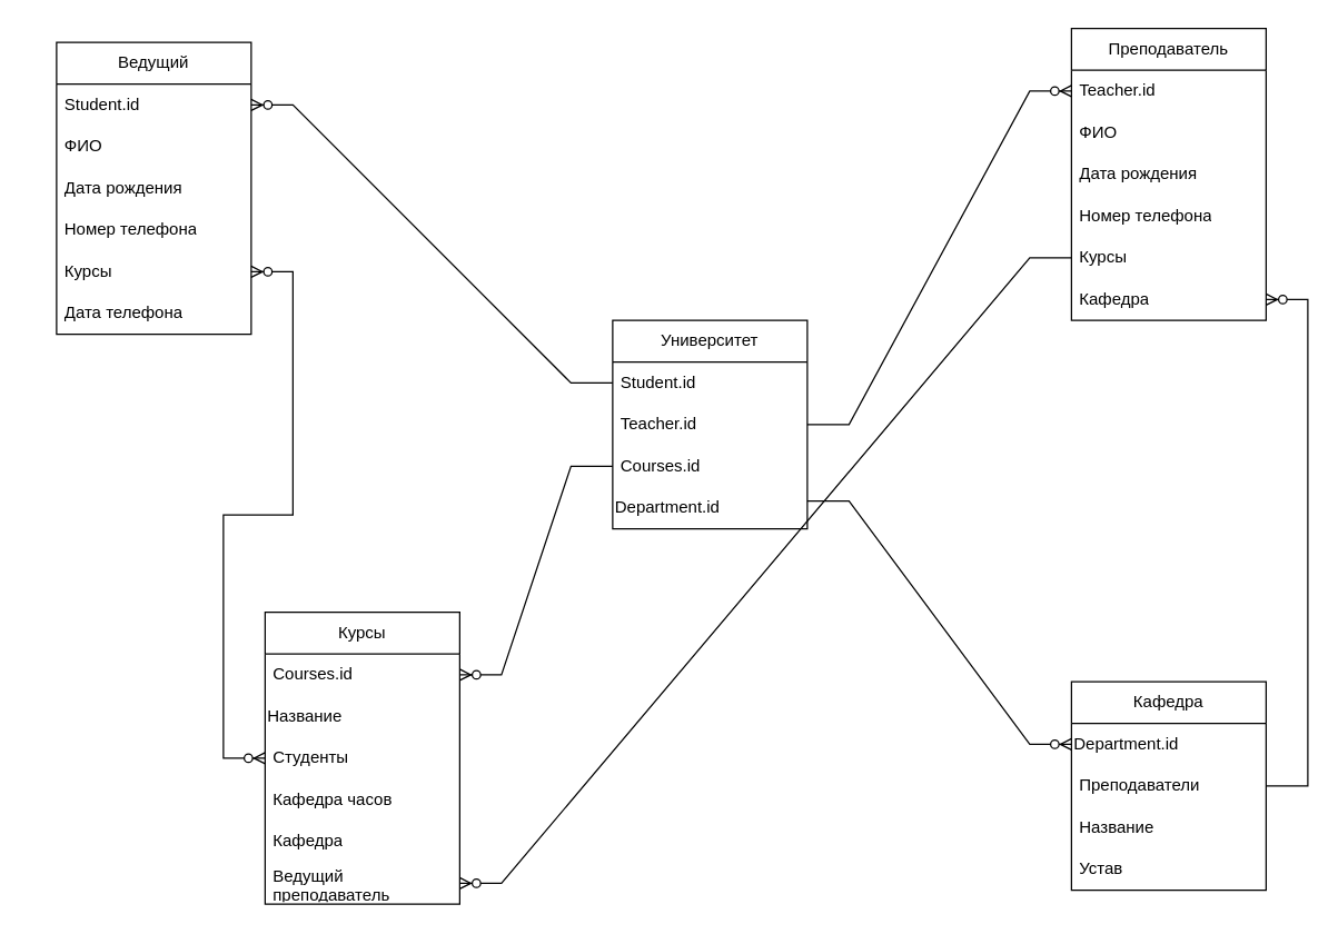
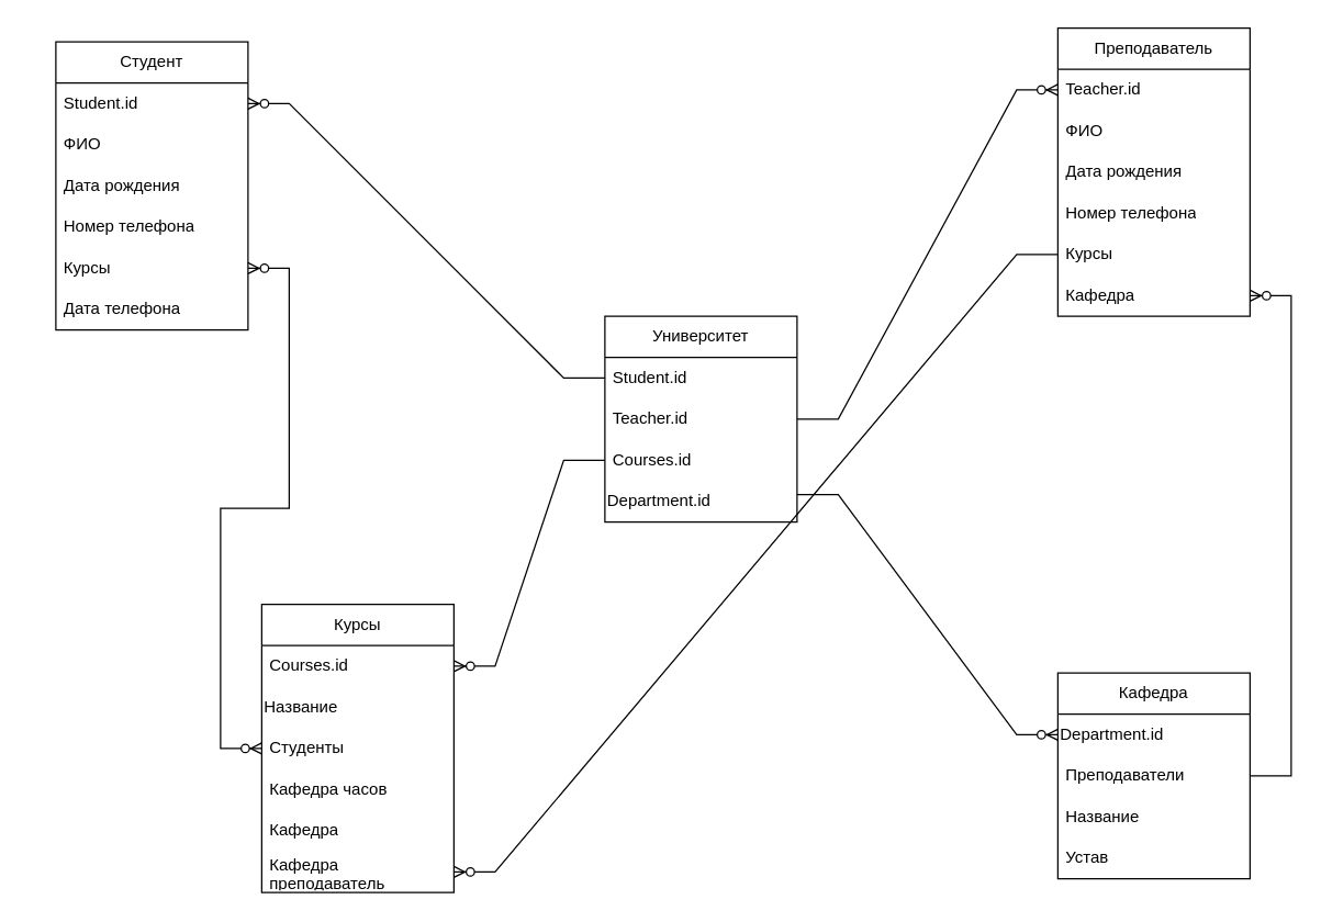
- <mxCell id="19" value="Ведущий" style="swimlane;fontStyle=0;childLayout=stackLayout;horizontal=1;startSize=30;horizontalStack=0;resizeParent=1;resizeParentMax=0;resizeLast=0;collapsible=1;marginBottom=0;whiteSpace=wrap;html=1;" vertex="1" parent="1"><mxGeometry x="40" y="30" width="140" height="210" as="geometry" /></mxCell>
+ <mxCell id="19" value="Студент" style="swimlane;fontStyle=0;childLayout=stackLayout;horizontal=1;startSize=30;horizontalStack=0;resizeParent=1;resizeParentMax=0;resizeLast=0;collapsible=1;marginBottom=0;whiteSpace=wrap;html=1;" vertex="1" parent="1"><mxGeometry x="40" y="30" width="140" height="210" as="geometry" /></mxCell>
- <mxCell id="18" value="Ведущий преподаватель" style="text;strokeColor=none;fillColor=none;align=left;verticalAlign=middle;spacingLeft=4;spacingRight=4;overflow=hidden;points=[[0,0.5],[1,0.5]];portConstraint=eastwest;rotatable=0;whiteSpace=wrap;html=1;" vertex="1" parent="12"><mxGeometry y="180" width="140" height="30" as="geometry" /></mxCell>
+ <mxCell id="18" value="Кафедра преподаватель" style="text;strokeColor=none;fillColor=none;align=left;verticalAlign=middle;spacingLeft=4;spacingRight=4;overflow=hidden;points=[[0,0.5],[1,0.5]];portConstraint=eastwest;rotatable=0;whiteSpace=wrap;html=1;" vertex="1" parent="12"><mxGeometry y="180" width="140" height="30" as="geometry" /></mxCell>
